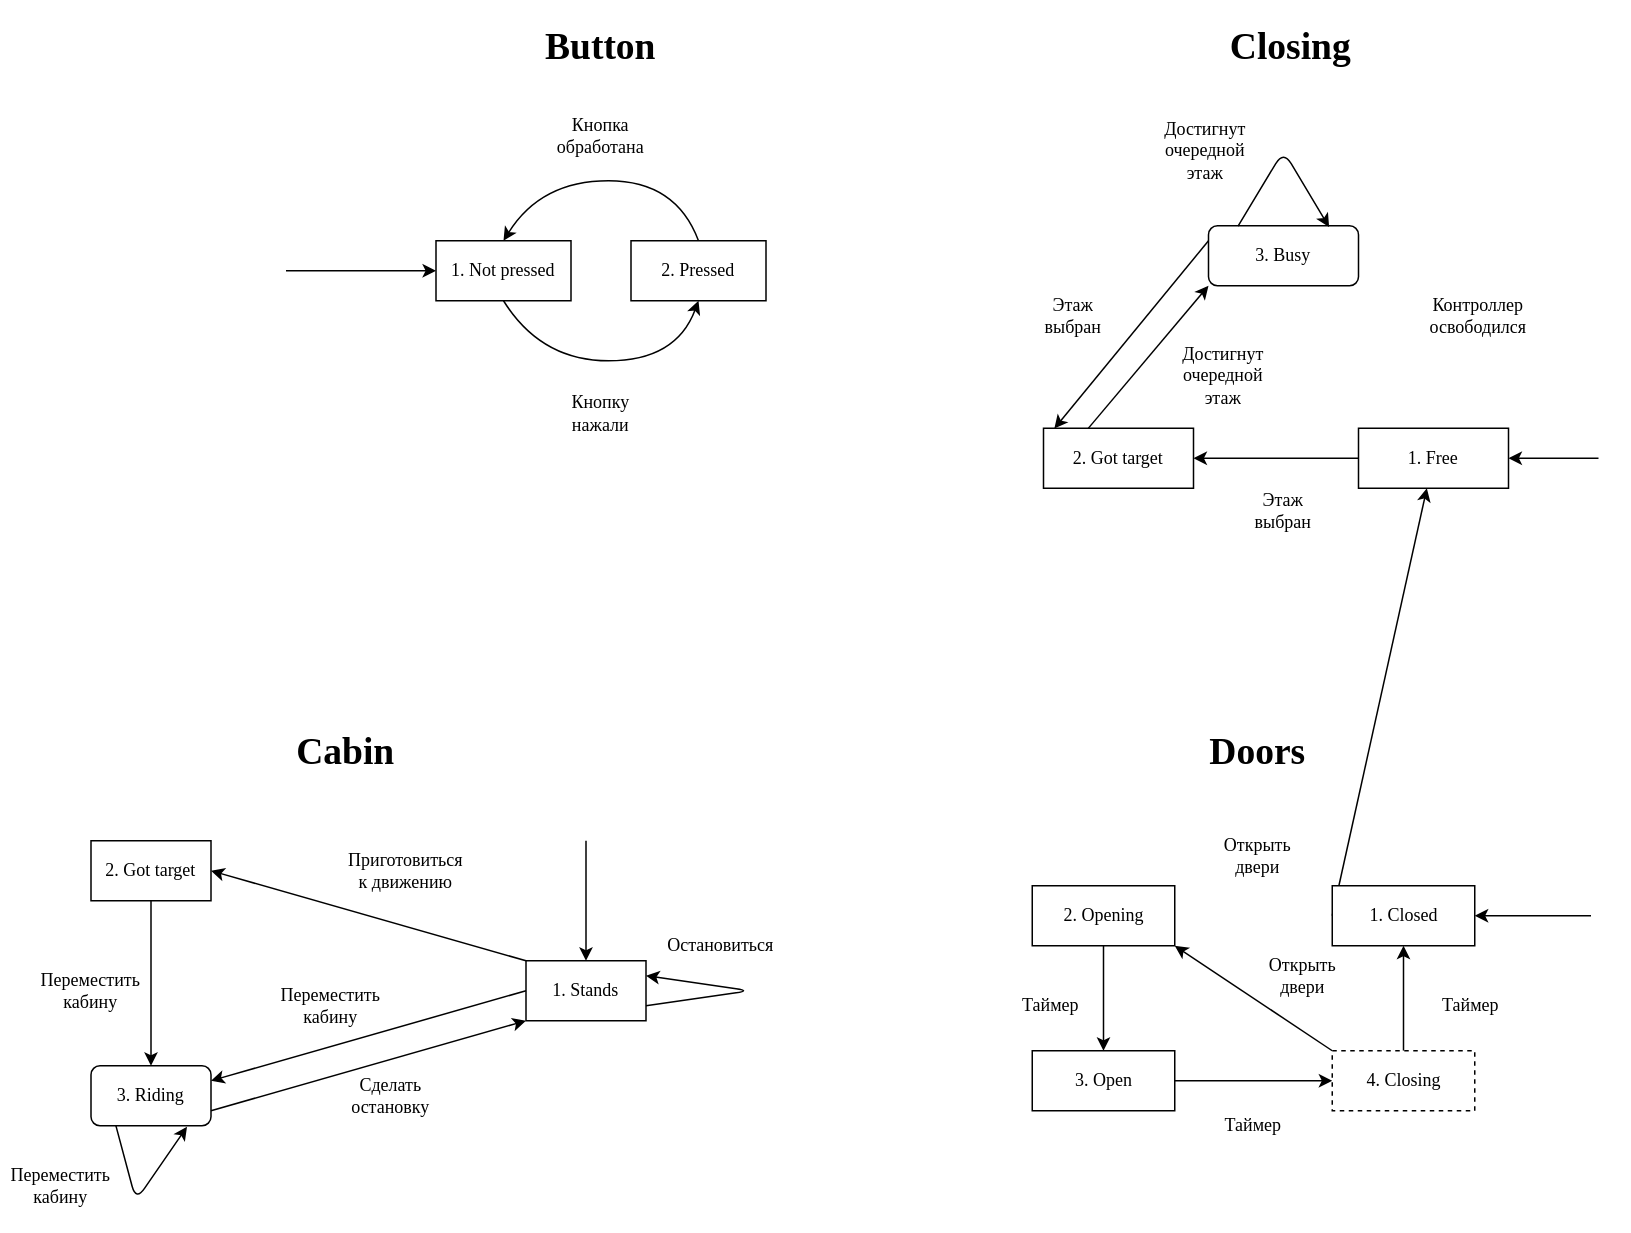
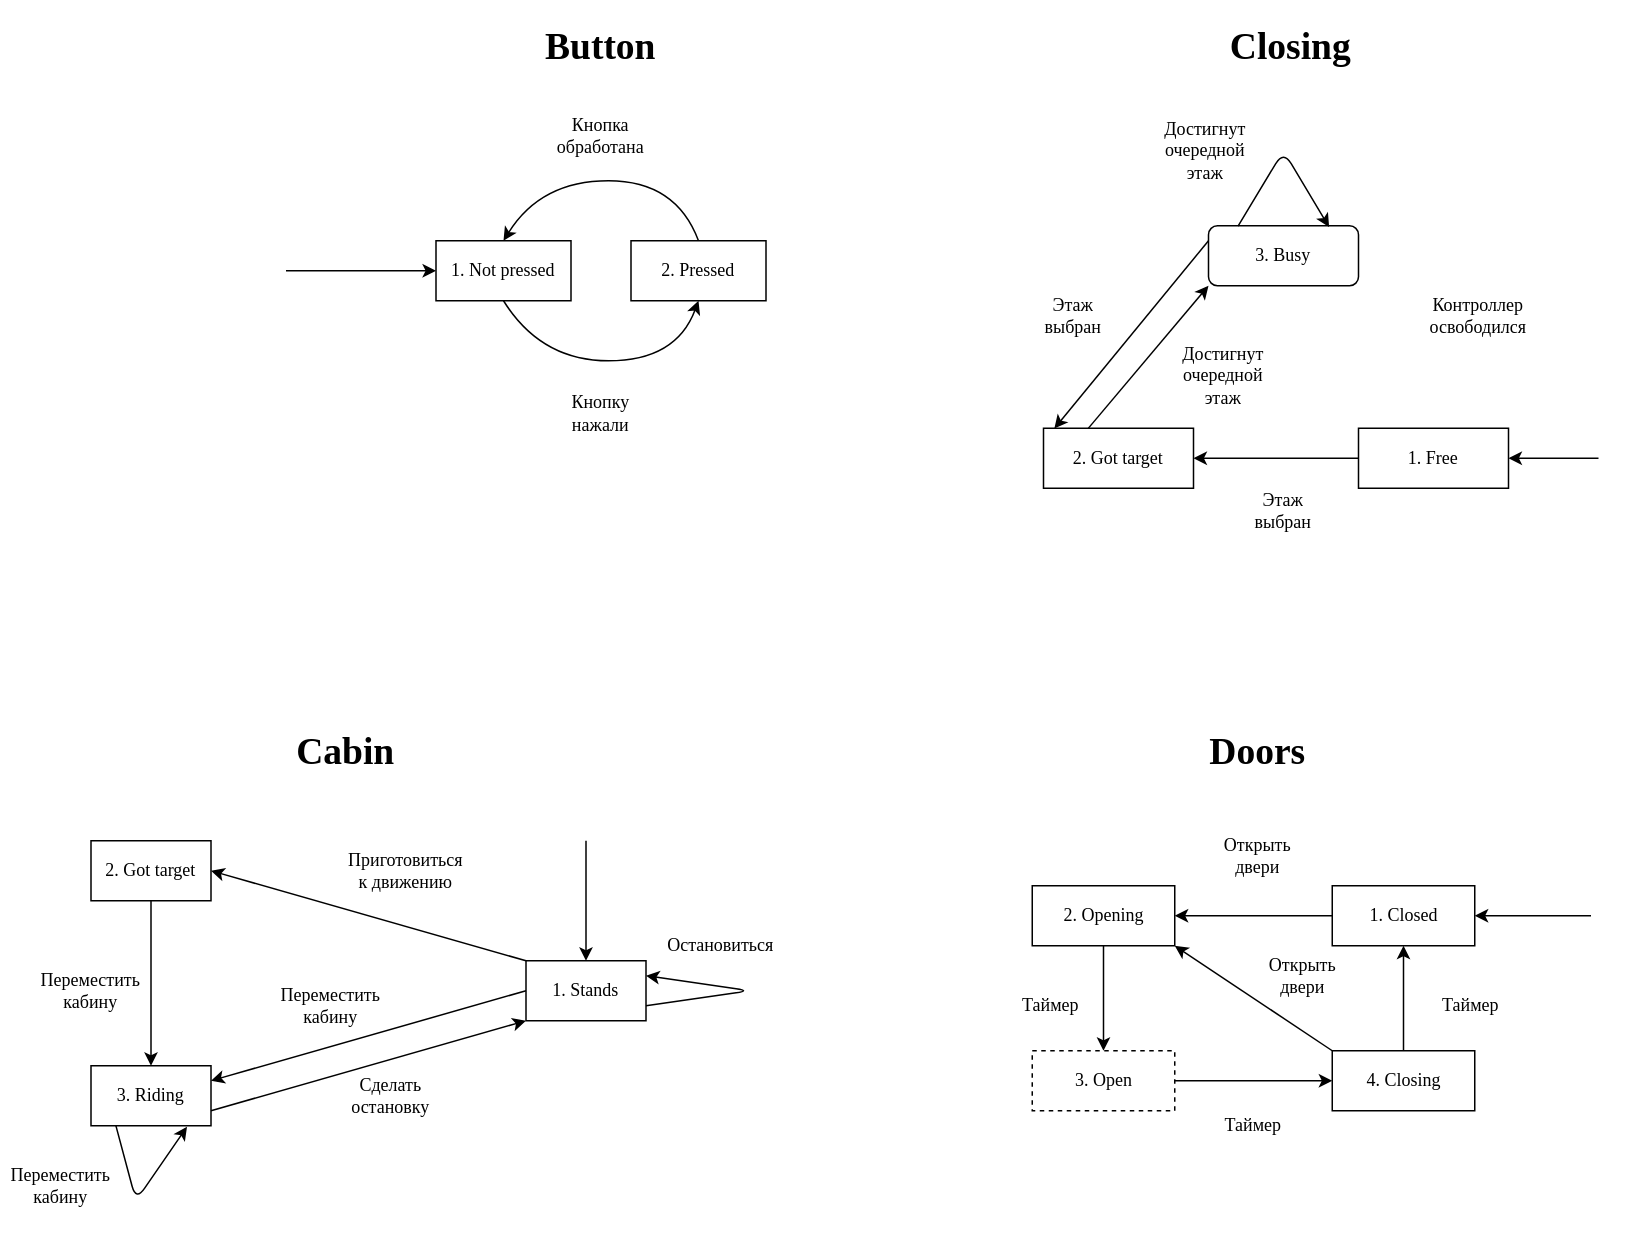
- <mxCell id="12" value="" style="endArrow=classic;html=1;exitX=0;exitY=0.5;exitDx=0;exitDy=0;fontFamily=Times New Roman;" parent="1" source="19" target="24" edge="1"><mxGeometry width="50" height="50" relative="1" as="geometry"><mxPoint x="892.5" y="600" as="sourcePoint" /><mxPoint x="779.32" y="597.322" as="targetPoint" /></mxGeometry></mxCell>
+ <mxCell id="12" value="" style="endArrow=classic;html=1;entryX=1;entryY=0.5;entryDx=0;entryDy=0;exitX=0;exitY=0.5;exitDx=0;exitDy=0;fontFamily=Times New Roman;" parent="1" source="19" target="20" edge="1"><mxGeometry width="50" height="50" relative="1" as="geometry"><mxPoint x="892.5" y="600" as="sourcePoint" /><mxPoint x="779.32" y="597.322" as="targetPoint" /></mxGeometry></mxCell>
- <mxCell id="21" value="3. Open" style="rounded=0;whiteSpace=wrap;html=1;fontFamily=Times New Roman;" parent="1" vertex="1"><mxGeometry x="687.5" y="700" width="95" height="40" as="geometry" /></mxCell>
+ <mxCell id="21" value="3. Open" style="rounded=0;whiteSpace=wrap;html=1;fontFamily=Times New Roman;dashed=1;" parent="1" vertex="1"><mxGeometry x="687.5" y="700" width="95" height="40" as="geometry" /></mxCell>
- <mxCell id="22" value="4. Closing" style="rounded=0;whiteSpace=wrap;html=1;fontFamily=Times New Roman;dashed=1;" parent="1" vertex="1"><mxGeometry x="887.5" y="700" width="95" height="40" as="geometry" /></mxCell>
+ <mxCell id="22" value="4. Closing" style="rounded=0;whiteSpace=wrap;html=1;fontFamily=Times New Roman;" parent="1" vertex="1"><mxGeometry x="887.5" y="700" width="95" height="40" as="geometry" /></mxCell>
- <mxCell id="17" value="3. Riding" style="whiteSpace=wrap;html=1;fontFamily=Times New Roman;rounded=1;" parent="1" vertex="1"><mxGeometry x="60" y="710" width="80" height="40" as="geometry" /></mxCell>
+ <mxCell id="17" value="3. Riding" style="rounded=0;whiteSpace=wrap;html=1;fontFamily=Times New Roman;" parent="1" vertex="1"><mxGeometry x="60" y="710" width="80" height="40" as="geometry" /></mxCell>
